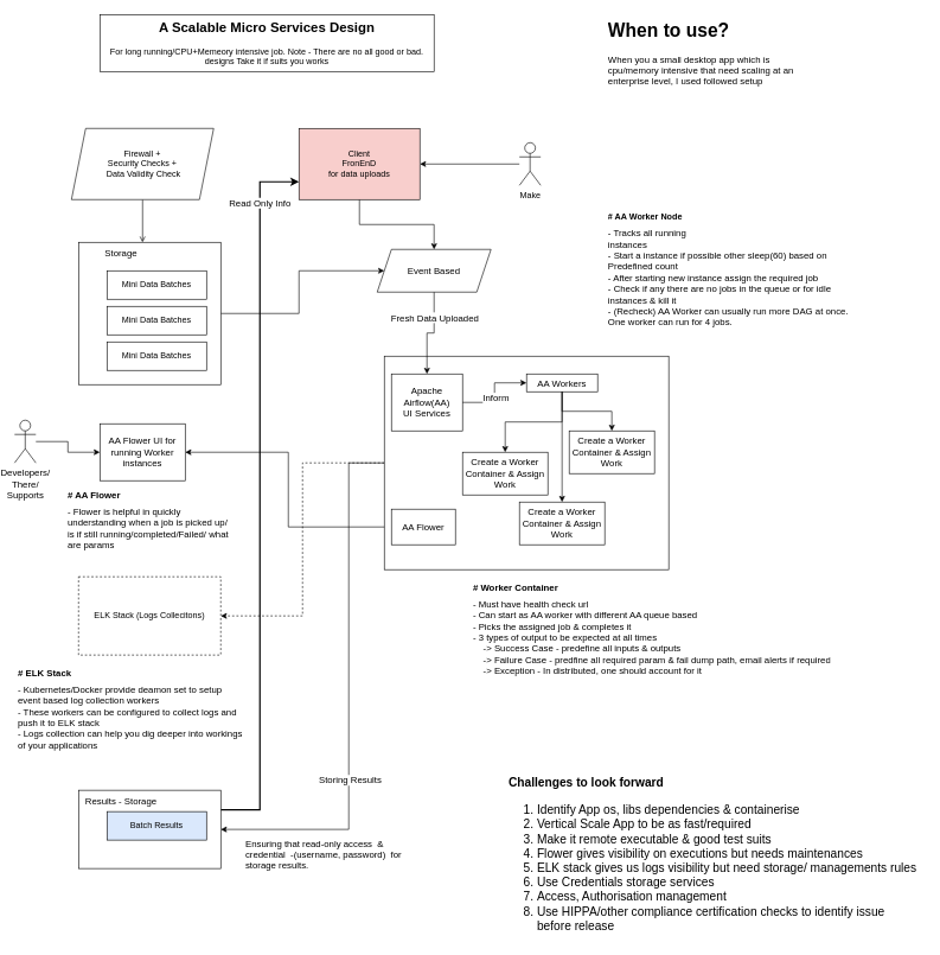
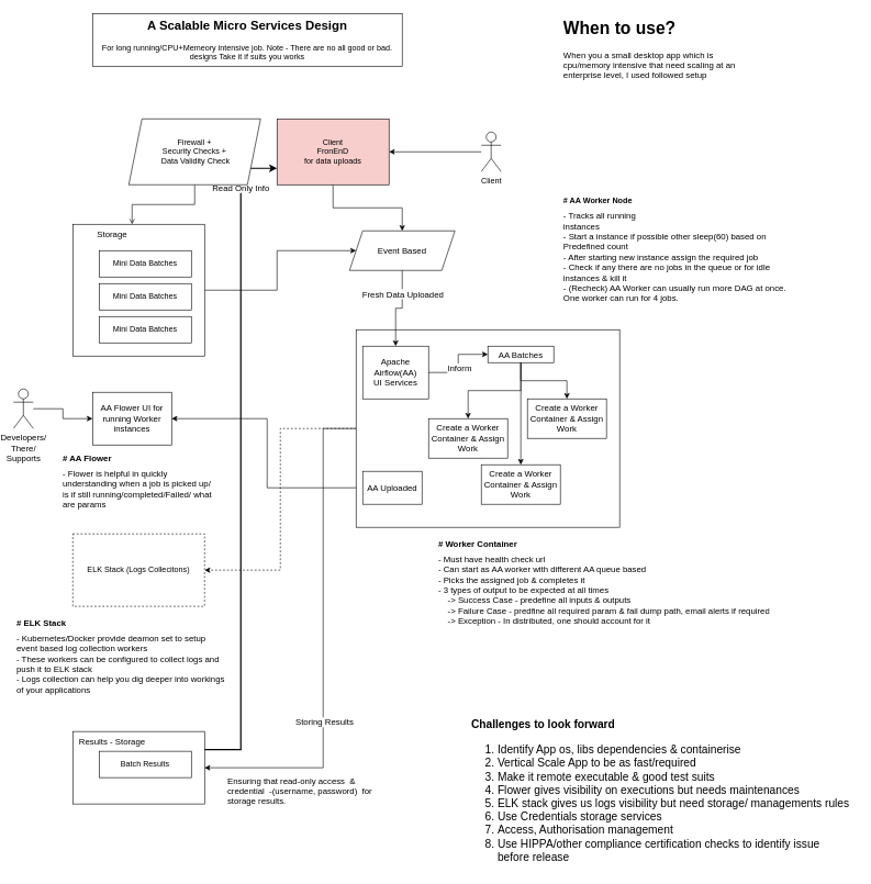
- <mxCell id="13" value="Firewall +&lt;br&gt;Security Checks +&lt;br&gt;&amp;nbsp;Data Validity Check" style="shape=parallelogram;perimeter=parallelogramPerimeter;whiteSpace=wrap;html=1;fixedSize=1;" vertex="1" parent="1"><mxGeometry x="100" y="180" width="200" height="100" as="geometry" /></mxCell>
+ <mxCell id="13" value="Firewall +&lt;br&gt;Security Checks +&lt;br&gt;&amp;nbsp;Data Validity Check" style="shape=parallelogram;perimeter=parallelogramPerimeter;whiteSpace=wrap;html=1;fixedSize=1;" vertex="1" parent="1"><mxGeometry x="195" y="180" width="200" height="100" as="geometry" /></mxCell>
- <mxCell id="9" value="Make" style="shape=umlActor;verticalLabelPosition=bottom;verticalAlign=top;html=1;outlineConnect=0;" vertex="1" parent="1"><mxGeometry x="730" y="200" width="30" height="60" as="geometry" /></mxCell>
+ <mxCell id="9" value="Client" style="shape=umlActor;verticalLabelPosition=bottom;verticalAlign=top;html=1;outlineConnect=0;" vertex="1" parent="1"><mxGeometry x="730" y="200" width="30" height="60" as="geometry" /></mxCell>
- <mxCell id="27" value="AA Workers" style="rounded=0;whiteSpace=wrap;html=1;fontSize=13;" vertex="1" parent="24"><mxGeometry x="200" y="25" width="100" height="25" as="geometry" /></mxCell>
+ <mxCell id="27" value="AA Batches" style="rounded=0;whiteSpace=wrap;html=1;fontSize=13;" vertex="1" parent="24"><mxGeometry x="200" y="25" width="100" height="25" as="geometry" /></mxCell>
- <mxCell id="36" value="AA Flower" style="rounded=0;whiteSpace=wrap;html=1;fontSize=13;" vertex="1" parent="24"><mxGeometry x="10" y="215" width="90" height="50" as="geometry" /></mxCell>
+ <mxCell id="36" value="AA Uploaded" style="rounded=0;whiteSpace=wrap;html=1;fontSize=13;" vertex="1" parent="24"><mxGeometry x="10" y="215" width="90" height="50" as="geometry" /></mxCell>
- <mxCell id="46" value="Batch Results" style="rounded=0;whiteSpace=wrap;html=1;fillColor=#dae8fc;" vertex="1" parent="43"><mxGeometry x="40" y="30" width="140" height="40" as="geometry" /></mxCell>
+ <mxCell id="46" value="Batch Results" style="rounded=0;whiteSpace=wrap;html=1;" vertex="1" parent="43"><mxGeometry x="40" y="30" width="140" height="40" as="geometry" /></mxCell>
